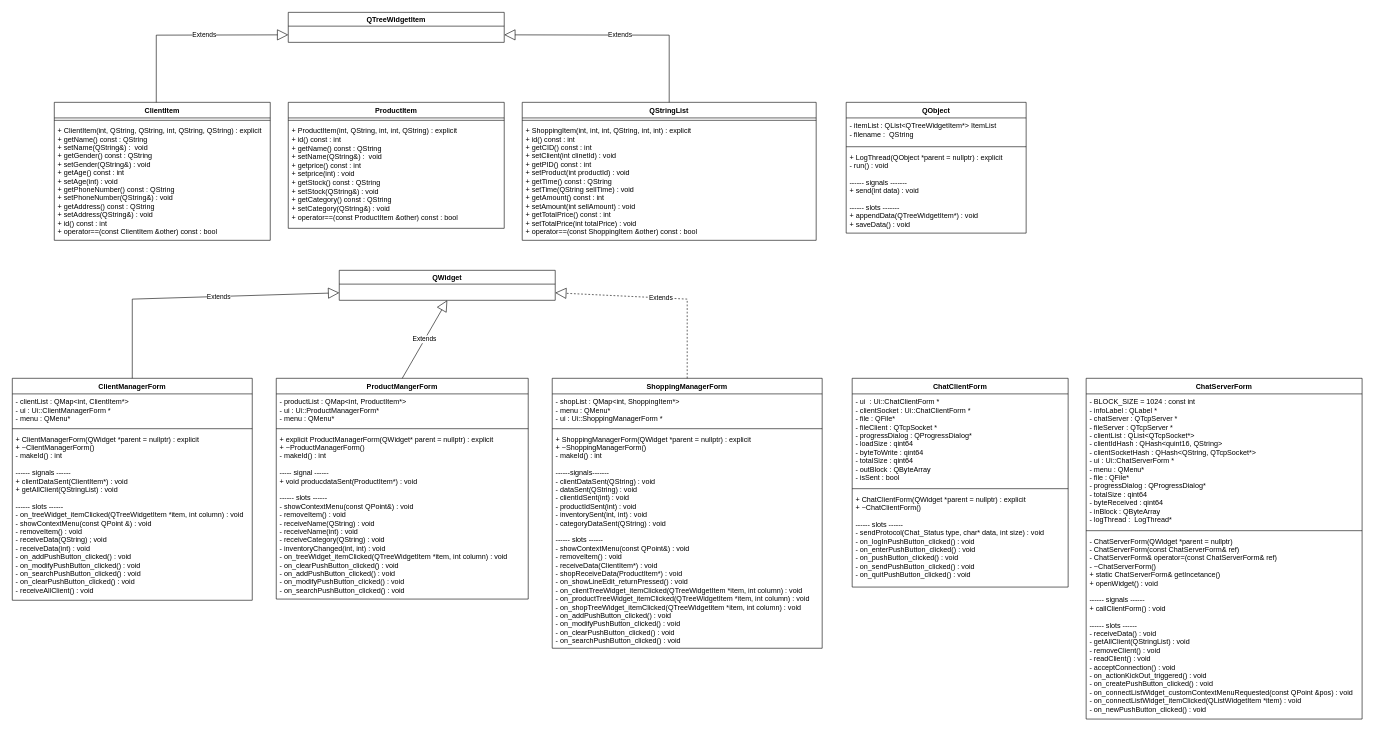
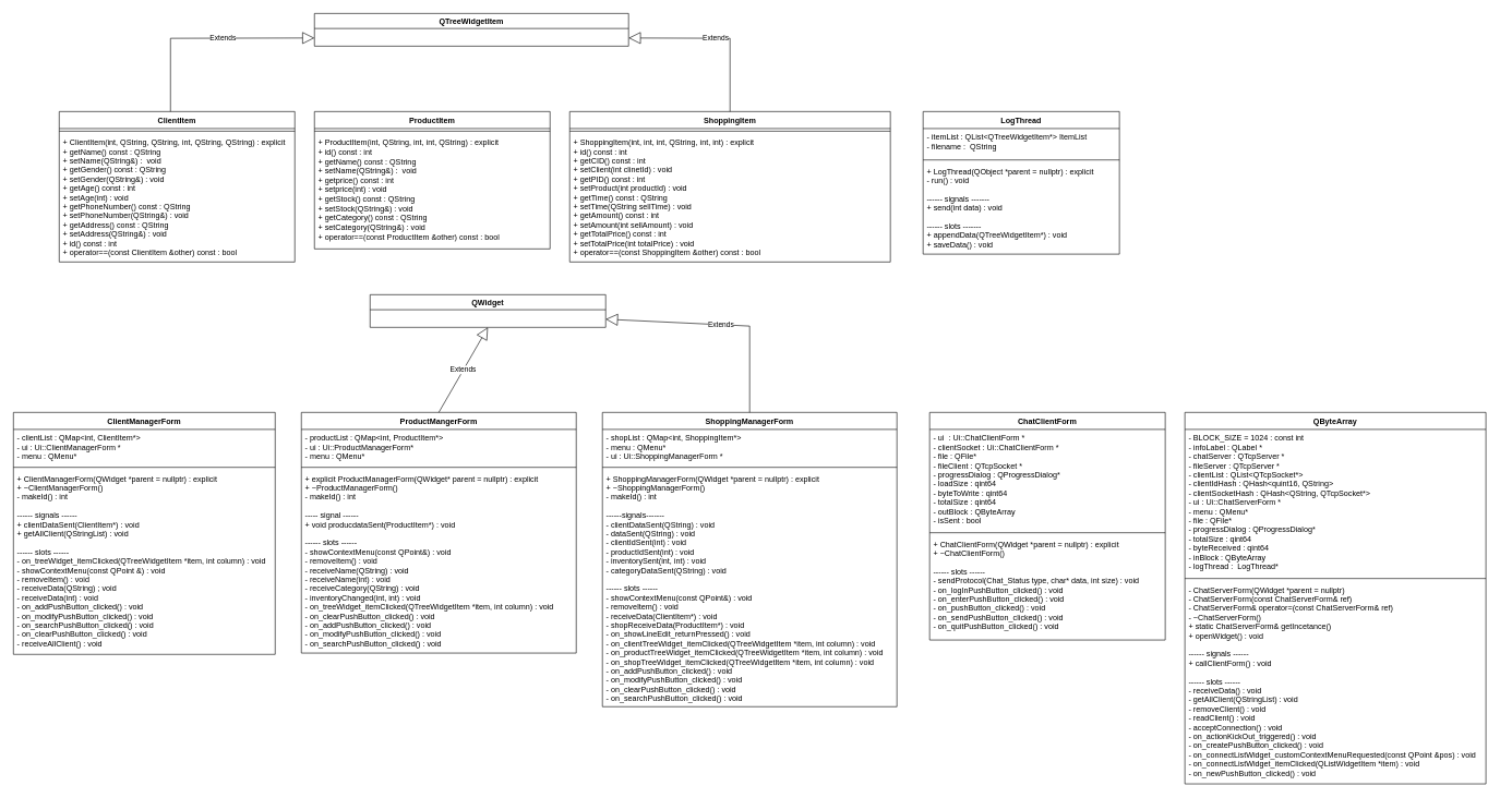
- <mxCell id="2" value="QTreeWidgetItem" style="swimlane;" vertex="1" parent="1"><mxGeometry x="480" y="20" width="360" height="50" as="geometry" /></mxCell>
+ <mxCell id="2" value="QTreeWidgetItem" style="swimlane;" vertex="1" parent="1"><mxGeometry x="480" y="20" width="480" height="50" as="geometry" /></mxCell>
- <mxCell id="30" value="QStringList" style="swimlane;fontStyle=1;align=center;verticalAlign=top;childLayout=stackLayout;horizontal=1;startSize=26;horizontalStack=0;resizeParent=1;resizeParentMax=0;resizeLast=0;collapsible=1;marginBottom=0;" vertex="1" parent="1"><mxGeometry x="870" width="490" height="230" as="geometry" y="170" /></mxCell>
+ <mxCell id="30" value="ShoppingItem" style="swimlane;fontStyle=1;align=center;verticalAlign=top;childLayout=stackLayout;horizontal=1;startSize=26;horizontalStack=0;resizeParent=1;resizeParentMax=0;resizeLast=0;collapsible=1;marginBottom=0;" vertex="1" parent="1"><mxGeometry x="870" width="490" height="230" as="geometry" y="170" /></mxCell>
- <mxCell id="11" value="QObject" style="swimlane;fontStyle=1;align=center;verticalAlign=top;childLayout=stackLayout;horizontal=1;startSize=26;horizontalStack=0;resizeParent=1;resizeParentMax=0;resizeLast=0;collapsible=1;marginBottom=0;" vertex="1" parent="1"><mxGeometry x="1410" width="300" height="218" as="geometry" y="170" /></mxCell>
+ <mxCell id="11" value="LogThread" style="swimlane;fontStyle=1;align=center;verticalAlign=top;childLayout=stackLayout;horizontal=1;startSize=26;horizontalStack=0;resizeParent=1;resizeParentMax=0;resizeLast=0;collapsible=1;marginBottom=0;" vertex="1" parent="1"><mxGeometry x="1410" width="300" height="218" as="geometry" y="170" /></mxCell>
- <mxCell id="40" value="Extends" style="endArrow=block;endSize=16;endFill=0;html=1;rounded=0;entryX=0;entryY=0.75;entryDx=0;entryDy=0;exitX=0.5;exitY=0;exitDx=0;exitDy=0;" edge="1" parent="1" source="15" target="38"><mxGeometry x="0.157" width="160" relative="1" as="geometry"><mxPoint x="200" y="602.5" as="sourcePoint" /><mxPoint x="420" y="490" as="targetPoint" /><Array as="points"><mxPoint x="220" y="498" /></Array><mxPoint as="offset" /></mxGeometry></mxCell>
- <mxCell id="41" value="Extends" style="endArrow=block;endSize=16;endFill=0;html=1;rounded=0;exitX=0.5;exitY=0;exitDx=0;exitDy=0;entryX=1;entryY=0.75;entryDx=0;entryDy=0;dashed=1;" edge="1" parent="1" source="7" target="38"><mxGeometry width="160" relative="1" as="geometry"><mxPoint x="1160" y="612.5" as="sourcePoint" /><mxPoint x="885" y="500" as="targetPoint" /><Array as="points"><mxPoint x="1145" y="498" /></Array></mxGeometry></mxCell>
+ <mxCell id="41" value="Extends" style="endArrow=block;endSize=16;endFill=0;html=1;rounded=0;exitX=0.5;exitY=0;exitDx=0;exitDy=0;entryX=1;entryY=0.75;entryDx=0;entryDy=0;" edge="1" parent="1" source="7" target="38"><mxGeometry width="160" relative="1" as="geometry"><mxPoint x="1160" y="612.5" as="sourcePoint" /><mxPoint x="885" y="500" as="targetPoint" /><Array as="points"><mxPoint x="1145" y="498" /></Array></mxGeometry></mxCell>
- <mxCell id="23" value="ChatServerForm" style="swimlane;fontStyle=1;align=center;verticalAlign=top;childLayout=stackLayout;horizontal=1;startSize=26;horizontalStack=0;resizeParent=1;resizeParentMax=0;resizeLast=0;collapsible=1;marginBottom=0;" vertex="1" parent="1"><mxGeometry x="1810" y="630" width="460" height="568" as="geometry" /></mxCell>
+ <mxCell id="23" value="QByteArray" style="swimlane;fontStyle=1;align=center;verticalAlign=top;childLayout=stackLayout;horizontal=1;startSize=26;horizontalStack=0;resizeParent=1;resizeParentMax=0;resizeLast=0;collapsible=1;marginBottom=0;" vertex="1" parent="1"><mxGeometry x="1810" y="630" width="460" height="568" as="geometry" /></mxCell>
